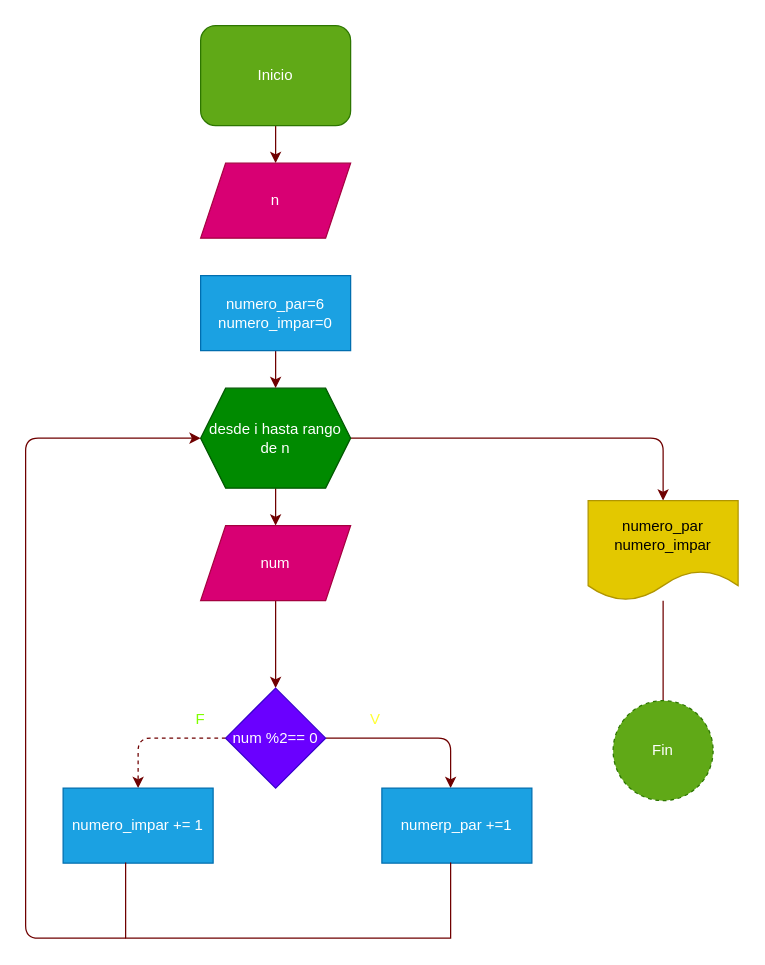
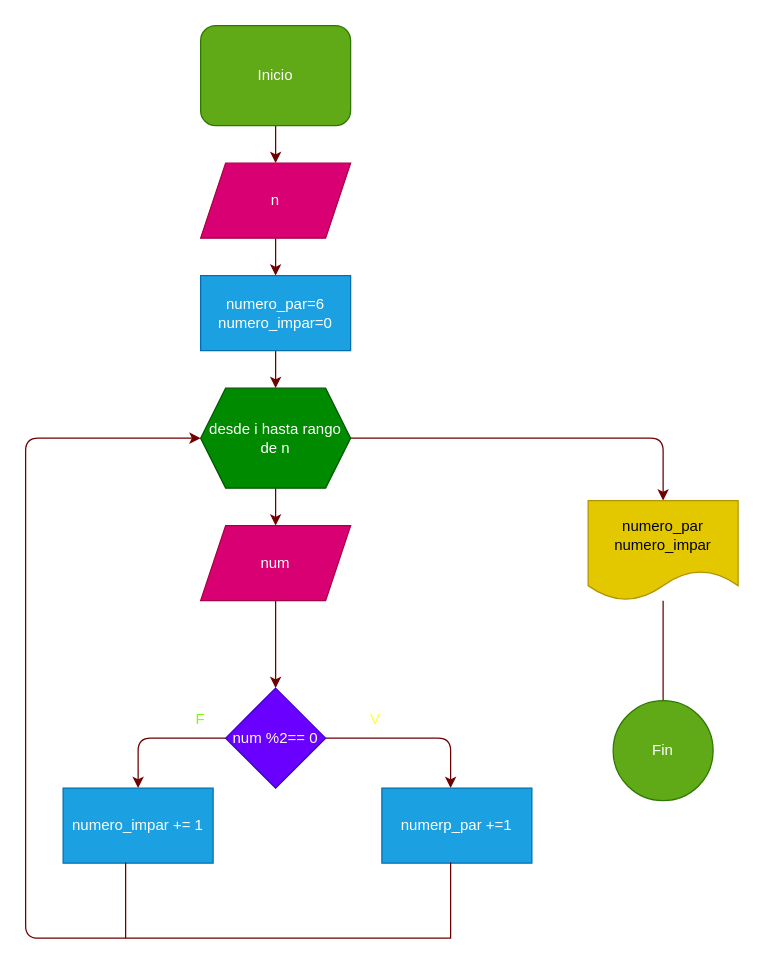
+ <mxCell id="4" style="edgeStyle=none;html=1;fillColor=#a20025;strokeColor=#6F0000;" edge="1" parent="1" source="5" target="10"><mxGeometry relative="1" as="geometry" /></mxCell>
- <mxCell id="14" style="edgeStyle=none;html=1;fillColor=#a20025;strokeColor=#6F0000;dashed=1;" edge="1" parent="1" source="15" target="17"><mxGeometry relative="1" as="geometry"><mxPoint x="110" y="660" as="targetPoint" /><Array as="points"><mxPoint x="110" y="590" /></Array></mxGeometry></mxCell>
+ <mxCell id="14" style="edgeStyle=none;html=1;fillColor=#a20025;strokeColor=#6F0000;" edge="1" parent="1" source="15" target="17"><mxGeometry relative="1" as="geometry"><mxPoint x="110" y="660" as="targetPoint" /><Array as="points"><mxPoint x="110" y="590" /></Array></mxGeometry></mxCell>
- <mxCell id="22" value="Fin" style="ellipse;whiteSpace=wrap;html=1;fillColor=#60a917;fontColor=#ffffff;strokeColor=#2D7600;dashed=1;" vertex="1" parent="1"><mxGeometry x="490" y="560" width="80" height="80" as="geometry" /></mxCell>
+ <mxCell id="22" value="Fin" style="ellipse;whiteSpace=wrap;html=1;fillColor=#60a917;fontColor=#ffffff;strokeColor=#2D7600;" vertex="1" parent="1"><mxGeometry x="490" y="560" width="80" height="80" as="geometry" /></mxCell>
